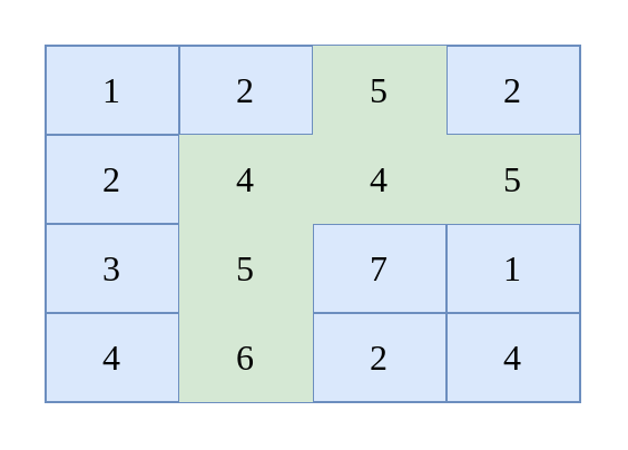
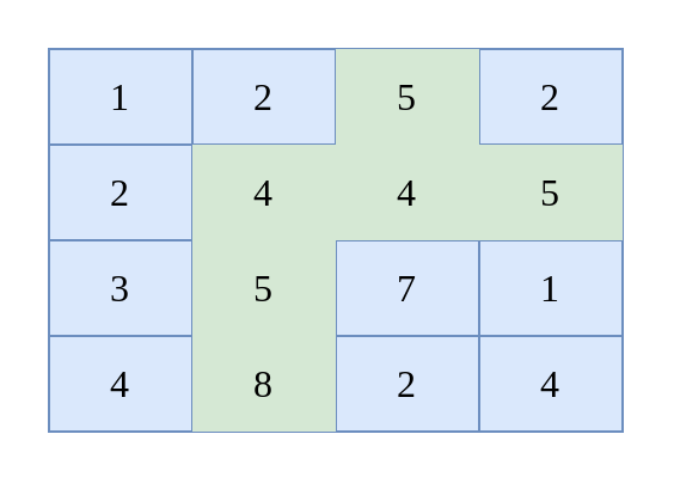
- <mxCell id="20" value="6" style="shape=partialRectangle;html=1;whiteSpace=wrap;connectable=0;strokeColor=#82b366;overflow=hidden;fillColor=#d5e8d4;top=0;left=0;bottom=0;right=0;pointerEvents=1;fontSize=16;rounded=1;shadow=0;strokeWidth=1;fontFamily=Ubuntu;fontStyle=0;" vertex="1" parent="18"><mxGeometry x="60" width="60" height="40" as="geometry"><mxRectangle width="60" height="40" as="alternateBounds" /></mxGeometry></mxCell>
+ <mxCell id="20" value="8" style="shape=partialRectangle;html=1;whiteSpace=wrap;connectable=0;strokeColor=#82b366;overflow=hidden;fillColor=#d5e8d4;top=0;left=0;bottom=0;right=0;pointerEvents=1;fontSize=16;rounded=1;shadow=0;strokeWidth=1;fontFamily=Ubuntu;fontStyle=0;" vertex="1" parent="18"><mxGeometry x="60" width="60" height="40" as="geometry"><mxRectangle width="60" height="40" as="alternateBounds" /></mxGeometry></mxCell>
